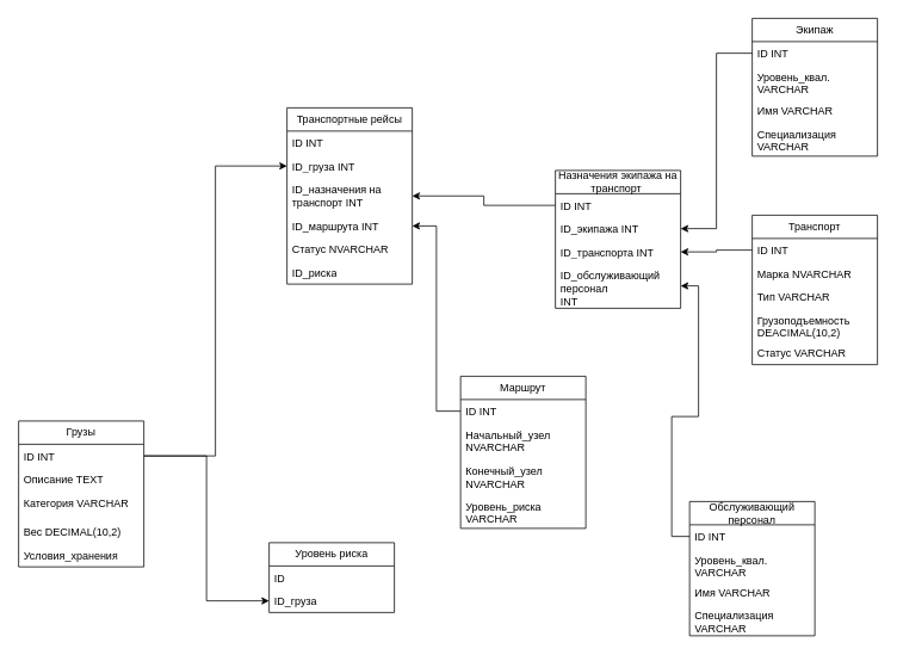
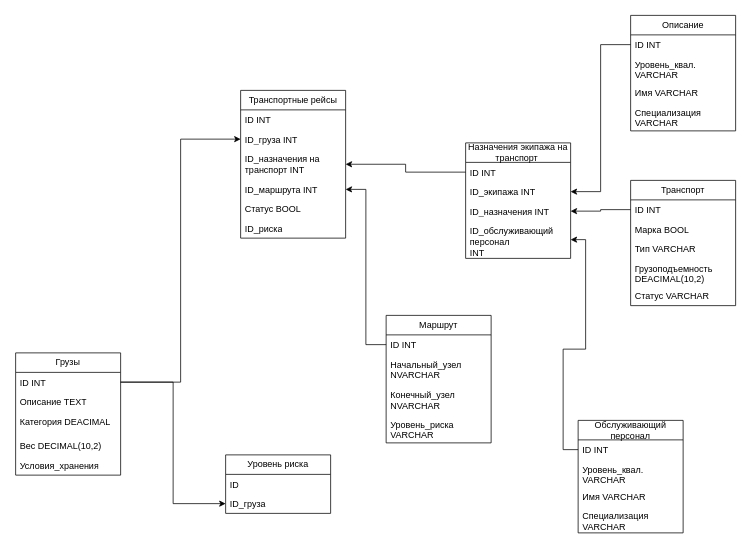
- <mxCell id="24" value="Экипаж" style="swimlane;fontStyle=0;childLayout=stackLayout;horizontal=1;startSize=26;fillColor=none;horizontalStack=0;resizeParent=1;resizeParentMax=0;resizeLast=0;collapsible=1;marginBottom=0;whiteSpace=wrap;html=1;" vertex="1" parent="1"><mxGeometry x="840" y="20" width="140" height="154" as="geometry" /></mxCell>
+ <mxCell id="24" value="Описание" style="swimlane;fontStyle=0;childLayout=stackLayout;horizontal=1;startSize=26;fillColor=none;horizontalStack=0;resizeParent=1;resizeParentMax=0;resizeLast=0;collapsible=1;marginBottom=0;whiteSpace=wrap;html=1;" vertex="1" parent="1"><mxGeometry x="840" y="20" width="140" height="154" as="geometry" /></mxCell>
- <mxCell id="39" value="Статус NVARCHAR" style="text;strokeColor=none;fillColor=none;align=left;verticalAlign=top;spacingLeft=4;spacingRight=4;overflow=hidden;rotatable=0;points=[[0,0.5],[1,0.5]];portConstraint=eastwest;whiteSpace=wrap;html=1;" vertex="1" parent="34"><mxGeometry y="145" width="140" height="26" as="geometry" /></mxCell>
+ <mxCell id="39" value="Статус BOOL" style="text;strokeColor=none;fillColor=none;align=left;verticalAlign=top;spacingLeft=4;spacingRight=4;overflow=hidden;rotatable=0;points=[[0,0.5],[1,0.5]];portConstraint=eastwest;whiteSpace=wrap;html=1;" vertex="1" parent="34"><mxGeometry y="145" width="140" height="26" as="geometry" /></mxCell>
- <mxCell id="11" value="ID_транспорта INT" style="text;strokeColor=none;fillColor=none;align=left;verticalAlign=top;spacingLeft=4;spacingRight=4;overflow=hidden;rotatable=0;points=[[0,0.5],[1,0.5]];portConstraint=eastwest;whiteSpace=wrap;html=1;" vertex="1" parent="8"><mxGeometry y="78" width="140" height="26" as="geometry" /></mxCell>
+ <mxCell id="11" value="ID_назначения INT" style="text;strokeColor=none;fillColor=none;align=left;verticalAlign=top;spacingLeft=4;spacingRight=4;overflow=hidden;rotatable=0;points=[[0,0.5],[1,0.5]];portConstraint=eastwest;whiteSpace=wrap;html=1;" vertex="1" parent="8"><mxGeometry y="78" width="140" height="26" as="geometry" /></mxCell>
- <mxCell id="20" value="Марка NVARCHAR" style="text;strokeColor=none;fillColor=none;align=left;verticalAlign=top;spacingLeft=4;spacingRight=4;overflow=hidden;rotatable=0;points=[[0,0.5],[1,0.5]];portConstraint=eastwest;whiteSpace=wrap;html=1;" vertex="1" parent="18"><mxGeometry y="52" width="140" height="26" as="geometry" /></mxCell>
+ <mxCell id="20" value="Марка BOOL" style="text;strokeColor=none;fillColor=none;align=left;verticalAlign=top;spacingLeft=4;spacingRight=4;overflow=hidden;rotatable=0;points=[[0,0.5],[1,0.5]];portConstraint=eastwest;whiteSpace=wrap;html=1;" vertex="1" parent="18"><mxGeometry y="52" width="140" height="26" as="geometry" /></mxCell>
- <mxCell id="5" value="Категория VARCHAR&lt;div&gt;&lt;br&gt;&lt;/div&gt;" style="text;strokeColor=none;fillColor=none;align=left;verticalAlign=top;spacingLeft=4;spacingRight=4;overflow=hidden;rotatable=0;points=[[0,0.5],[1,0.5]];portConstraint=eastwest;whiteSpace=wrap;html=1;" vertex="1" parent="2"><mxGeometry y="78" width="140" height="33" as="geometry" /></mxCell>
+ <mxCell id="5" value="Категория DEACIMAL&lt;div&gt;&lt;br&gt;&lt;/div&gt;" style="text;strokeColor=none;fillColor=none;align=left;verticalAlign=top;spacingLeft=4;spacingRight=4;overflow=hidden;rotatable=0;points=[[0,0.5],[1,0.5]];portConstraint=eastwest;whiteSpace=wrap;html=1;" vertex="1" parent="2"><mxGeometry y="78" width="140" height="33" as="geometry" /></mxCell>
